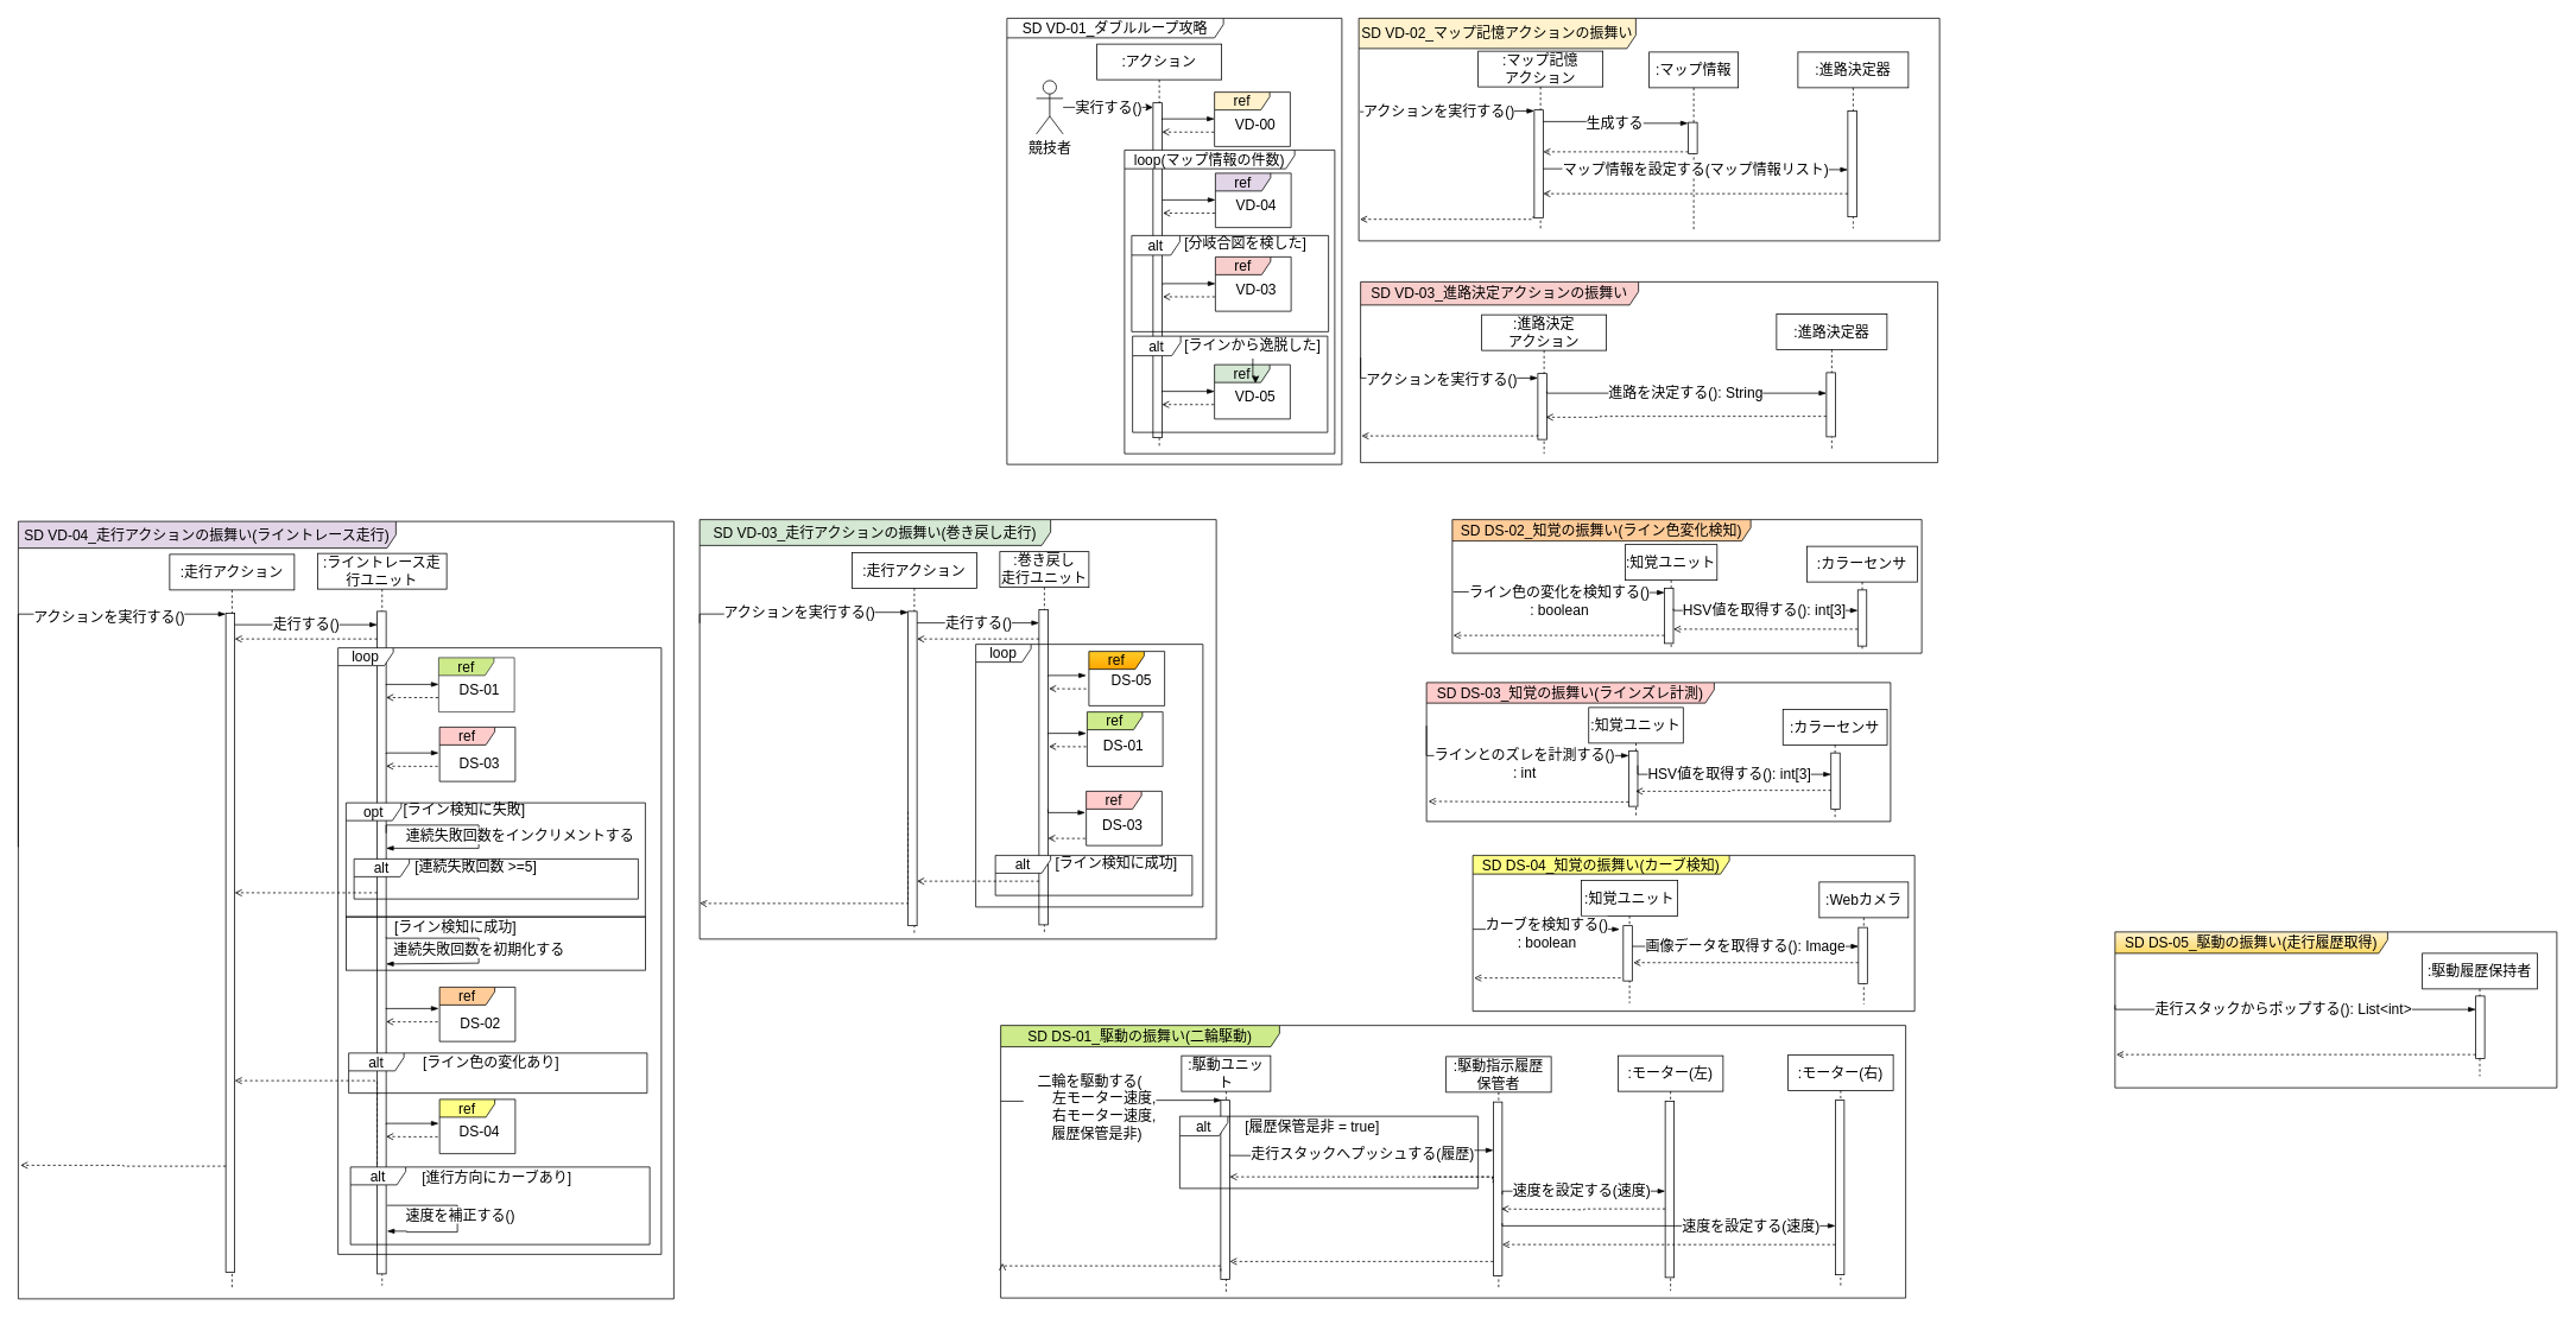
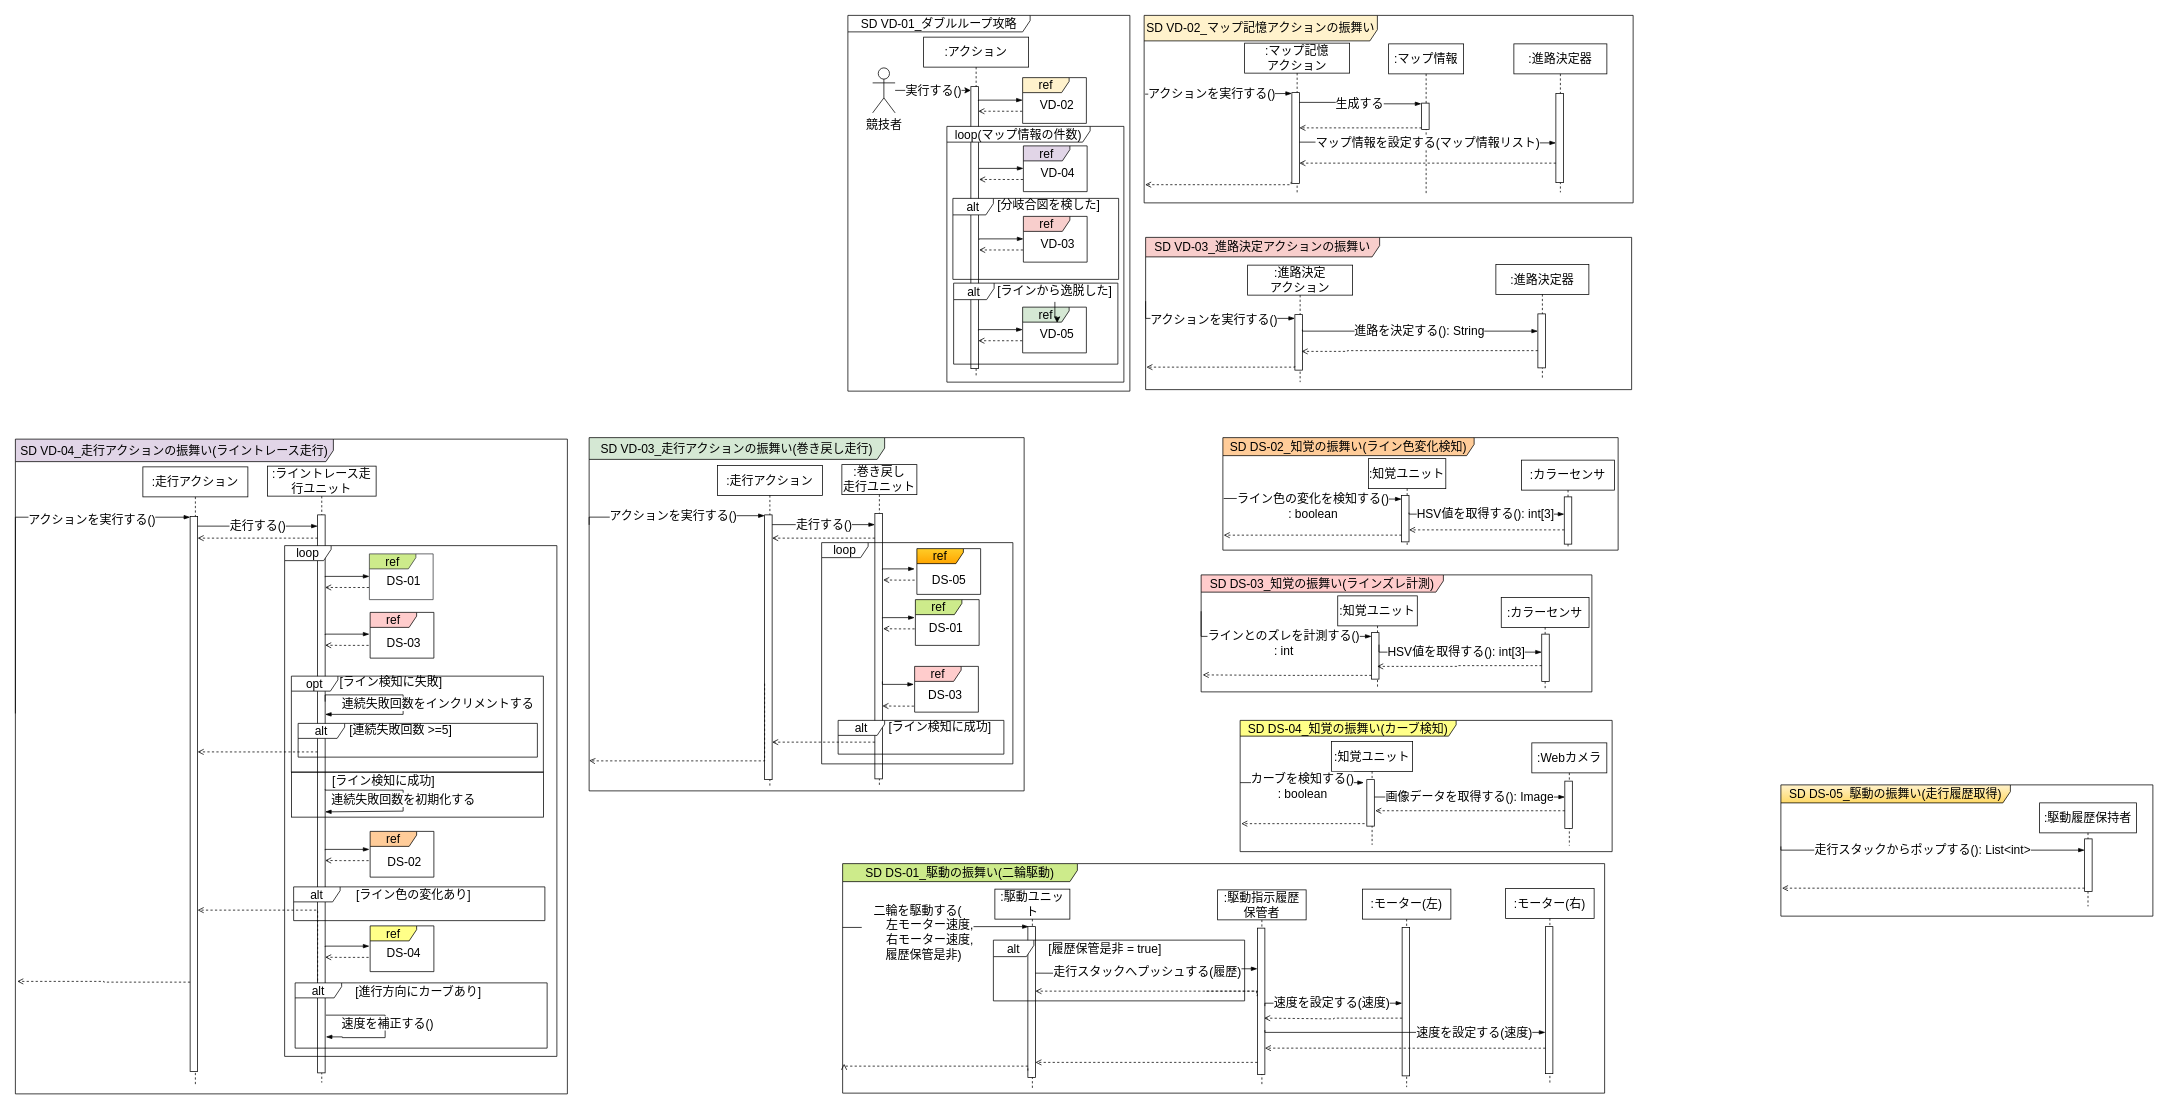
- <mxCell id="136" value="VD-00" style="text;html=1;align=center;verticalAlign=middle;whiteSpace=wrap;rounded=0;fontSize=16;" parent="1" vertex="1"><mxGeometry x="1379" y="124" width="60" height="30" as="geometry" /></mxCell>
+ <mxCell id="136" value="VD-02" style="text;html=1;align=center;verticalAlign=middle;whiteSpace=wrap;rounded=0;fontSize=16;" parent="1" vertex="1"><mxGeometry x="1379" y="124" width="60" height="30" as="geometry" /></mxCell>
- <mxCell id="161" value="DS-05" style="text;html=1;align=center;verticalAlign=middle;whiteSpace=wrap;rounded=0;fontSize=16;" vertex="1" parent="1"><mxGeometry x="1240" y="748" width="60" height="30" as="geometry" /></mxCell>
+ <mxCell id="161" value="DS-05" style="text;html=1;align=center;verticalAlign=middle;whiteSpace=wrap;rounded=0;fontSize=16;" vertex="1" parent="1"><mxGeometry x="1235" y="758" width="60" height="30" as="geometry" /></mxCell>
